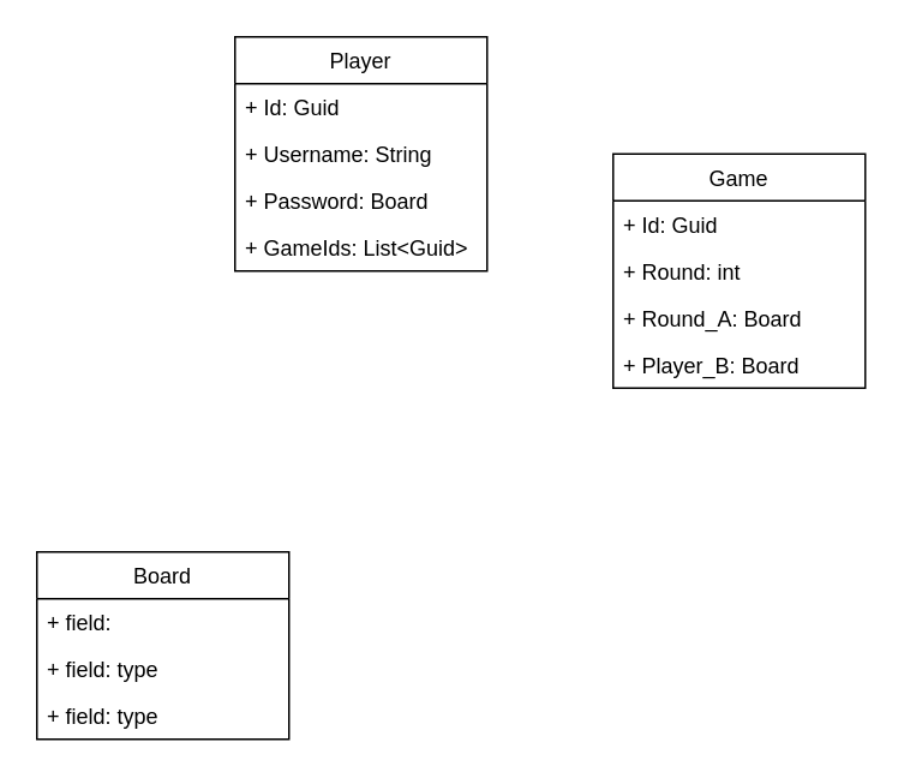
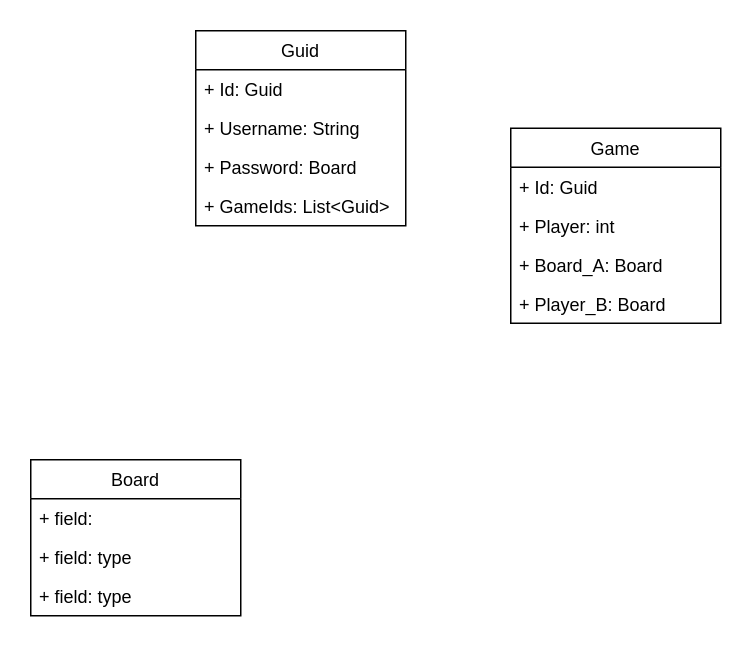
- <mxCell id="2" value="Player" style="swimlane;fontStyle=0;childLayout=stackLayout;horizontal=1;startSize=26;fillColor=none;horizontalStack=0;resizeParent=1;resizeParentMax=0;resizeLast=0;collapsible=1;marginBottom=0;" vertex="1" parent="1"><mxGeometry x="130" y="20" width="140" height="130" as="geometry"><mxRectangle x="150" y="80" width="70" height="26" as="alternateBounds" /></mxGeometry></mxCell>
+ <mxCell id="2" value="Guid" style="swimlane;fontStyle=0;childLayout=stackLayout;horizontal=1;startSize=26;fillColor=none;horizontalStack=0;resizeParent=1;resizeParentMax=0;resizeLast=0;collapsible=1;marginBottom=0;" vertex="1" parent="1"><mxGeometry x="130" y="20" width="140" height="130" as="geometry"><mxRectangle x="150" y="80" width="70" height="26" as="alternateBounds" /></mxGeometry></mxCell>
- <mxCell id="9" value="+ Round: int" style="text;strokeColor=none;fillColor=none;align=left;verticalAlign=top;spacingLeft=4;spacingRight=4;overflow=hidden;rotatable=0;points=[[0,0.5],[1,0.5]];portConstraint=eastwest;" vertex="1" parent="7"><mxGeometry y="52" width="140" height="26" as="geometry" /></mxCell>
+ <mxCell id="9" value="+ Player: int" style="text;strokeColor=none;fillColor=none;align=left;verticalAlign=top;spacingLeft=4;spacingRight=4;overflow=hidden;rotatable=0;points=[[0,0.5],[1,0.5]];portConstraint=eastwest;" vertex="1" parent="7"><mxGeometry y="52" width="140" height="26" as="geometry" /></mxCell>
- <mxCell id="10" value="+ Round_A: Board" style="text;strokeColor=none;fillColor=none;align=left;verticalAlign=top;spacingLeft=4;spacingRight=4;overflow=hidden;rotatable=0;points=[[0,0.5],[1,0.5]];portConstraint=eastwest;" vertex="1" parent="7"><mxGeometry y="78" width="140" height="26" as="geometry" /></mxCell>
+ <mxCell id="10" value="+ Board_A: Board" style="text;strokeColor=none;fillColor=none;align=left;verticalAlign=top;spacingLeft=4;spacingRight=4;overflow=hidden;rotatable=0;points=[[0,0.5],[1,0.5]];portConstraint=eastwest;" vertex="1" parent="7"><mxGeometry y="78" width="140" height="26" as="geometry" /></mxCell>
